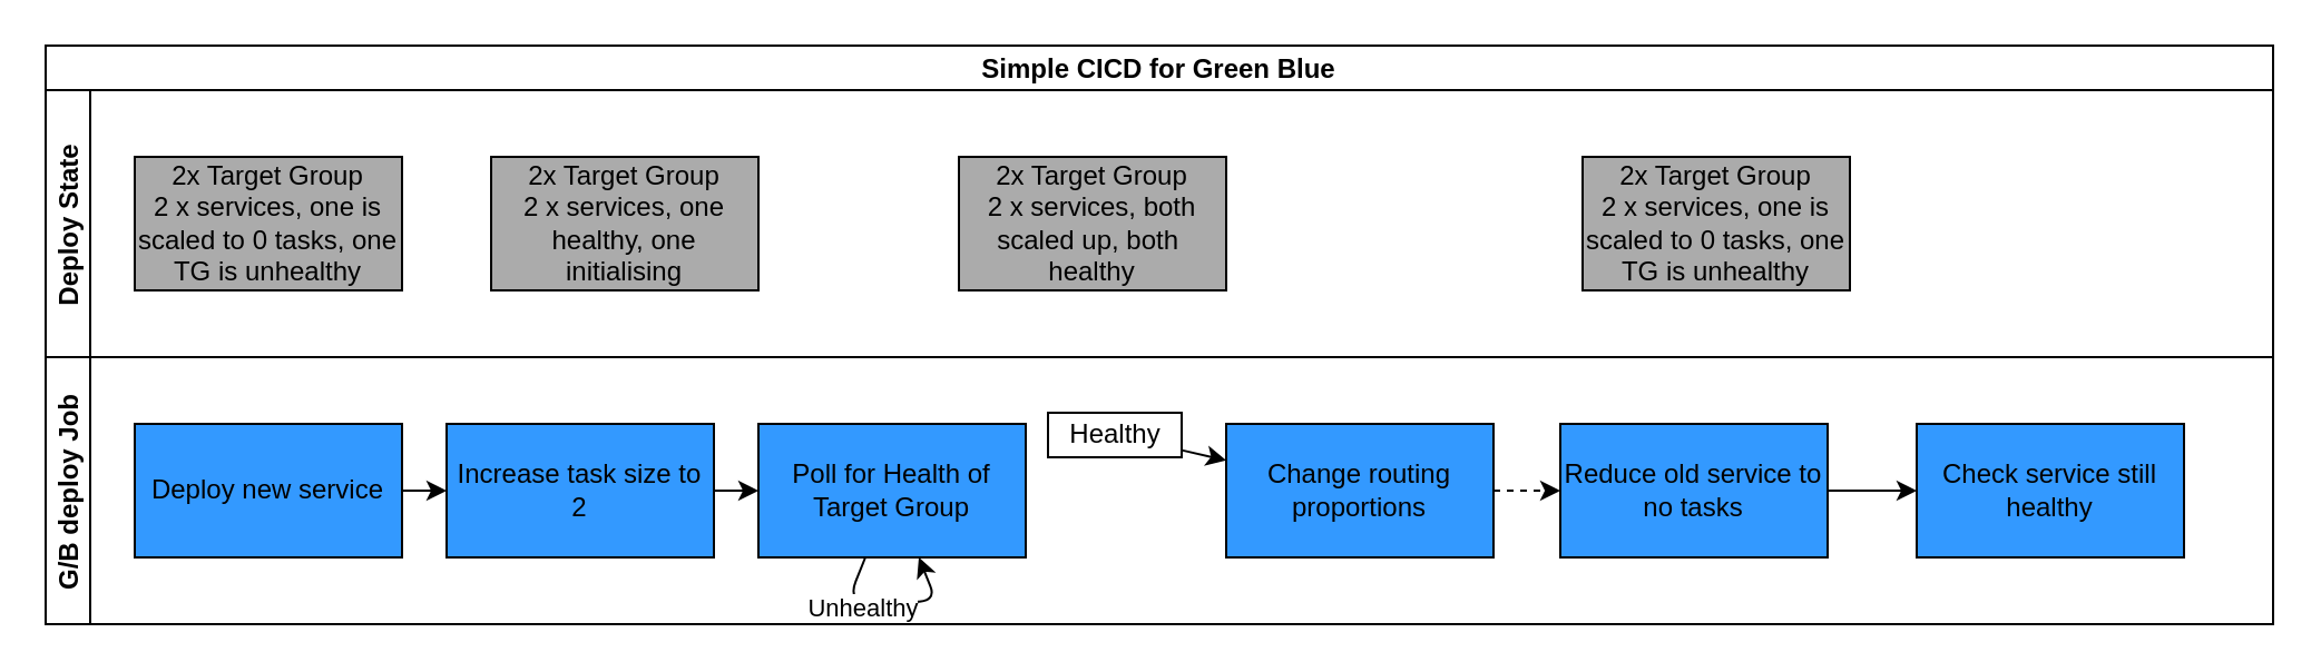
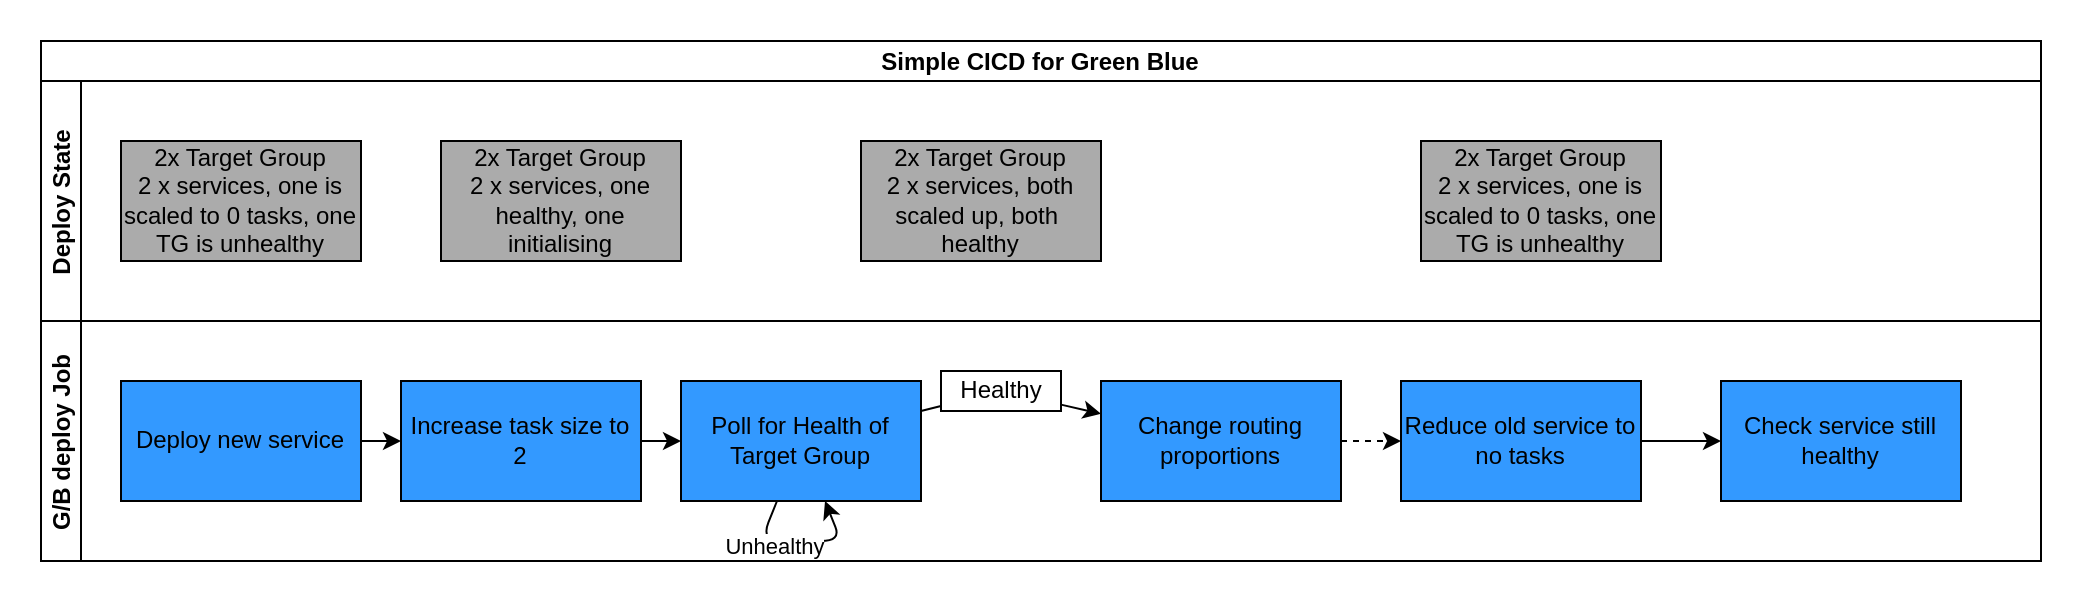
+ <mxCell id="22" value="" style="edgeStyle=none;html=1;endArrow=none;strokeColor=#000000;fontColor=#000000;" edge="1" parent="8" source="14" target="21"><mxGeometry relative="1" as="geometry"><mxPoint x="480" y="260" as="sourcePoint" /><mxPoint x="570" y="260" as="targetPoint" /></mxGeometry></mxCell>
